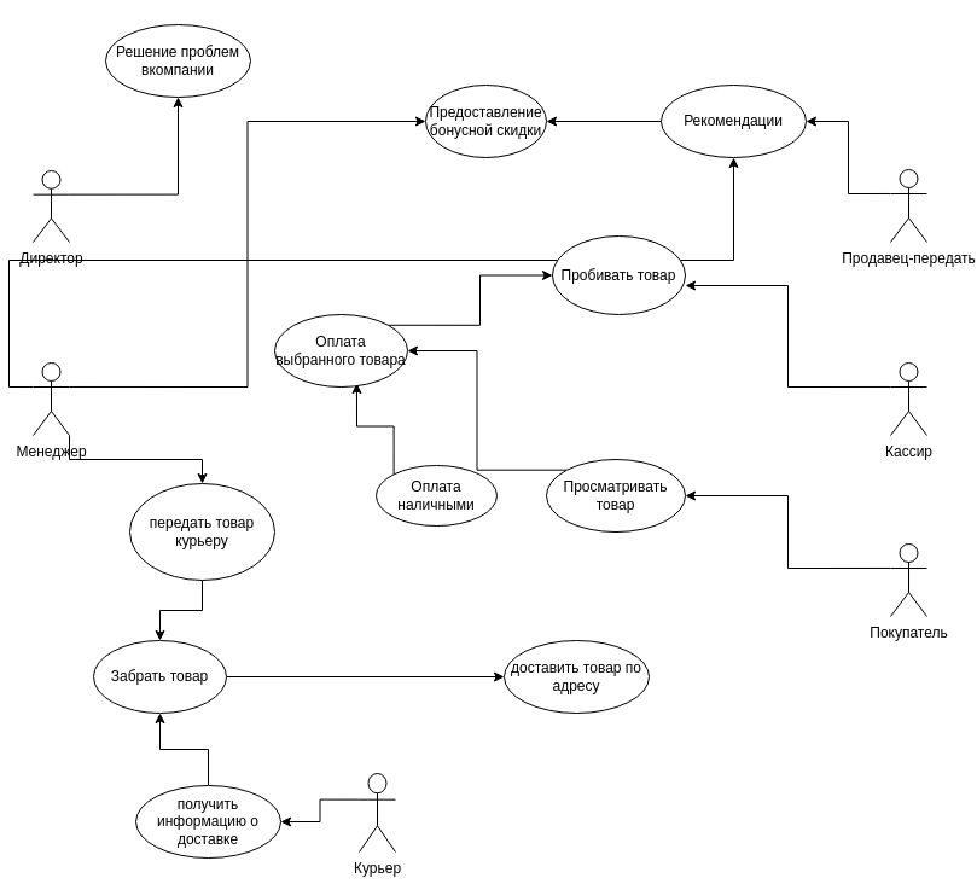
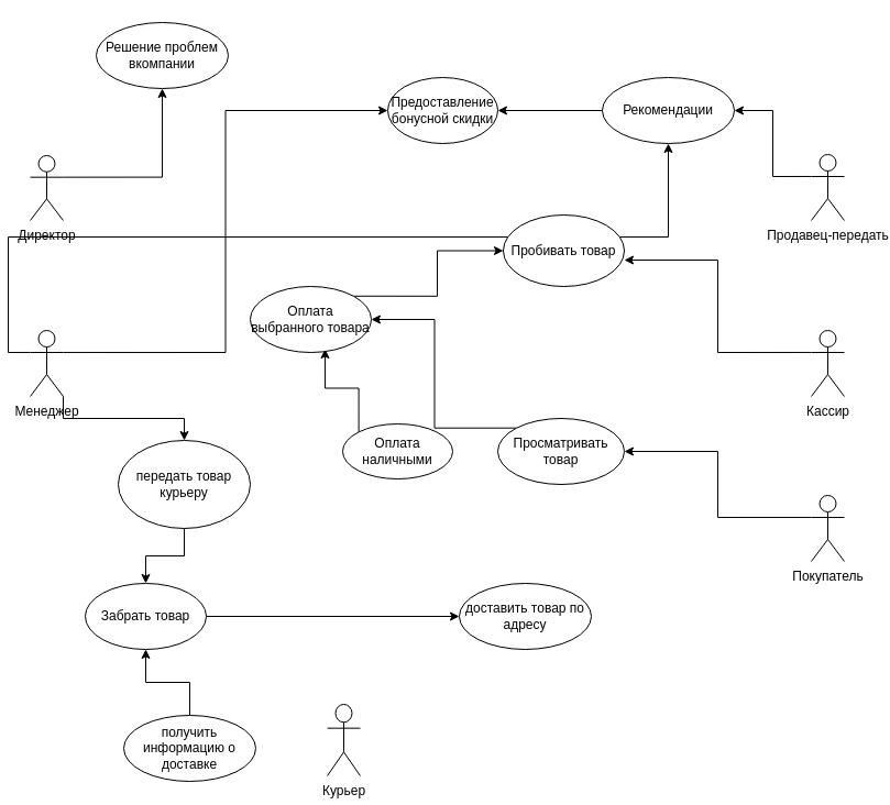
- <mxCell id="24" style="edgeStyle=orthogonalEdgeStyle;rounded=0;orthogonalLoop=1;jettySize=auto;html=1;exitX=0;exitY=0.333;exitDx=0;exitDy=0;exitPerimeter=0;entryX=1;entryY=0.5;entryDx=0;entryDy=0;" edge="1" parent="1" source="25" target="29"><mxGeometry relative="1" as="geometry" /></mxCell>
